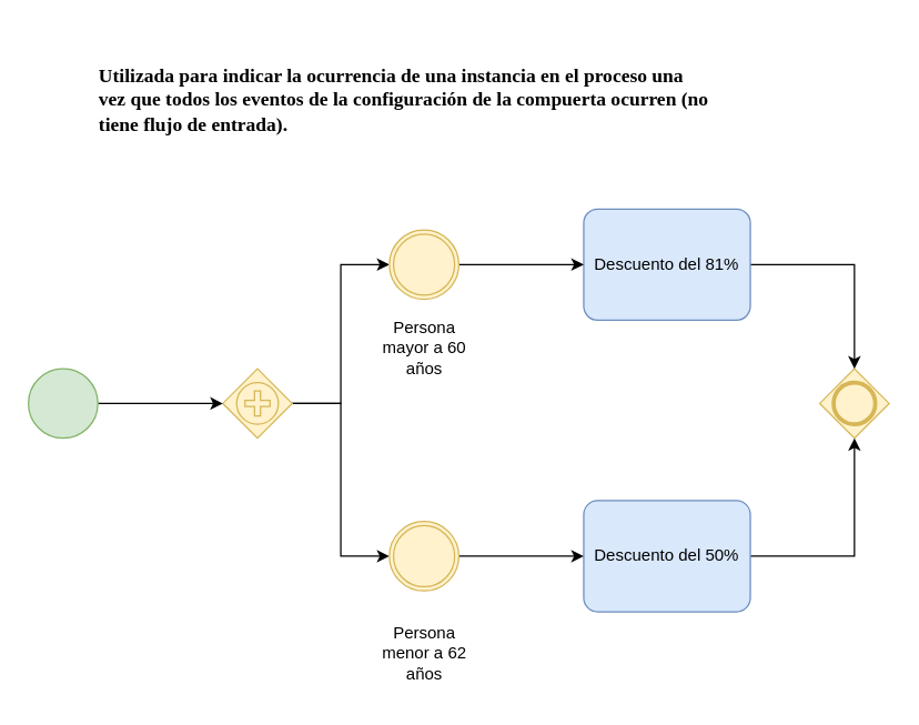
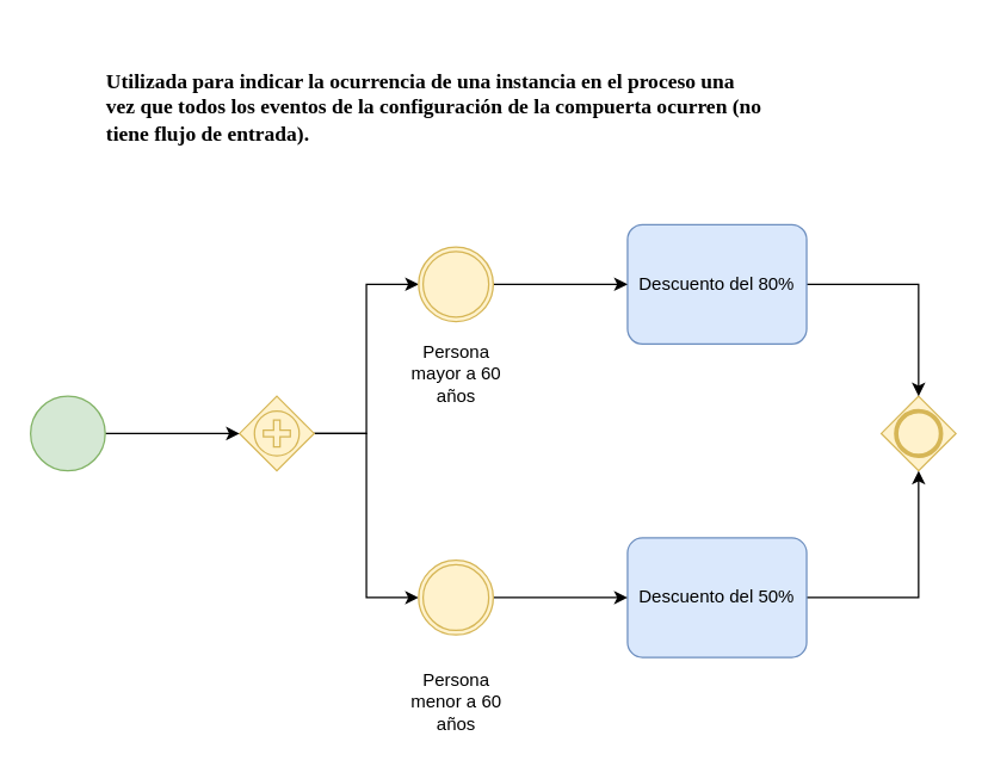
- <mxCell id="9" value="Descuento del 81%" style="points=[[0.25,0,0],[0.5,0,0],[0.75,0,0],[1,0.25,0],[1,0.5,0],[1,0.75,0],[0.75,1,0],[0.5,1,0],[0.25,1,0],[0,0.75,0],[0,0.5,0],[0,0.25,0]];shape=mxgraph.bpmn.task;whiteSpace=wrap;rectStyle=rounded;size=10;html=1;taskMarker=abstract;fillColor=#dae8fc;strokeColor=#6c8ebf;" vertex="1" parent="1"><mxGeometry x="420" y="150" width="120" height="80" as="geometry" /></mxCell>
+ <mxCell id="9" value="Descuento del 80%" style="points=[[0.25,0,0],[0.5,0,0],[0.75,0,0],[1,0.25,0],[1,0.5,0],[1,0.75,0],[0.75,1,0],[0.5,1,0],[0.25,1,0],[0,0.75,0],[0,0.5,0],[0,0.25,0]];shape=mxgraph.bpmn.task;whiteSpace=wrap;rectStyle=rounded;size=10;html=1;taskMarker=abstract;fillColor=#dae8fc;strokeColor=#6c8ebf;" vertex="1" parent="1"><mxGeometry x="420" y="150" width="120" height="80" as="geometry" /></mxCell>
- <mxCell id="17" value="Persona&lt;br&gt;menor a 62&lt;br&gt;años" style="text;html=1;align=center;verticalAlign=middle;resizable=0;points=[];autosize=1;strokeColor=none;fillColor=none;" vertex="1" parent="1"><mxGeometry x="265" y="440" width="80" height="60" as="geometry" /></mxCell>
+ <mxCell id="17" value="Persona&lt;br&gt;menor a 60&lt;br&gt;años" style="text;html=1;align=center;verticalAlign=middle;resizable=0;points=[];autosize=1;strokeColor=none;fillColor=none;" vertex="1" parent="1"><mxGeometry x="265" y="440" width="80" height="60" as="geometry" /></mxCell>
